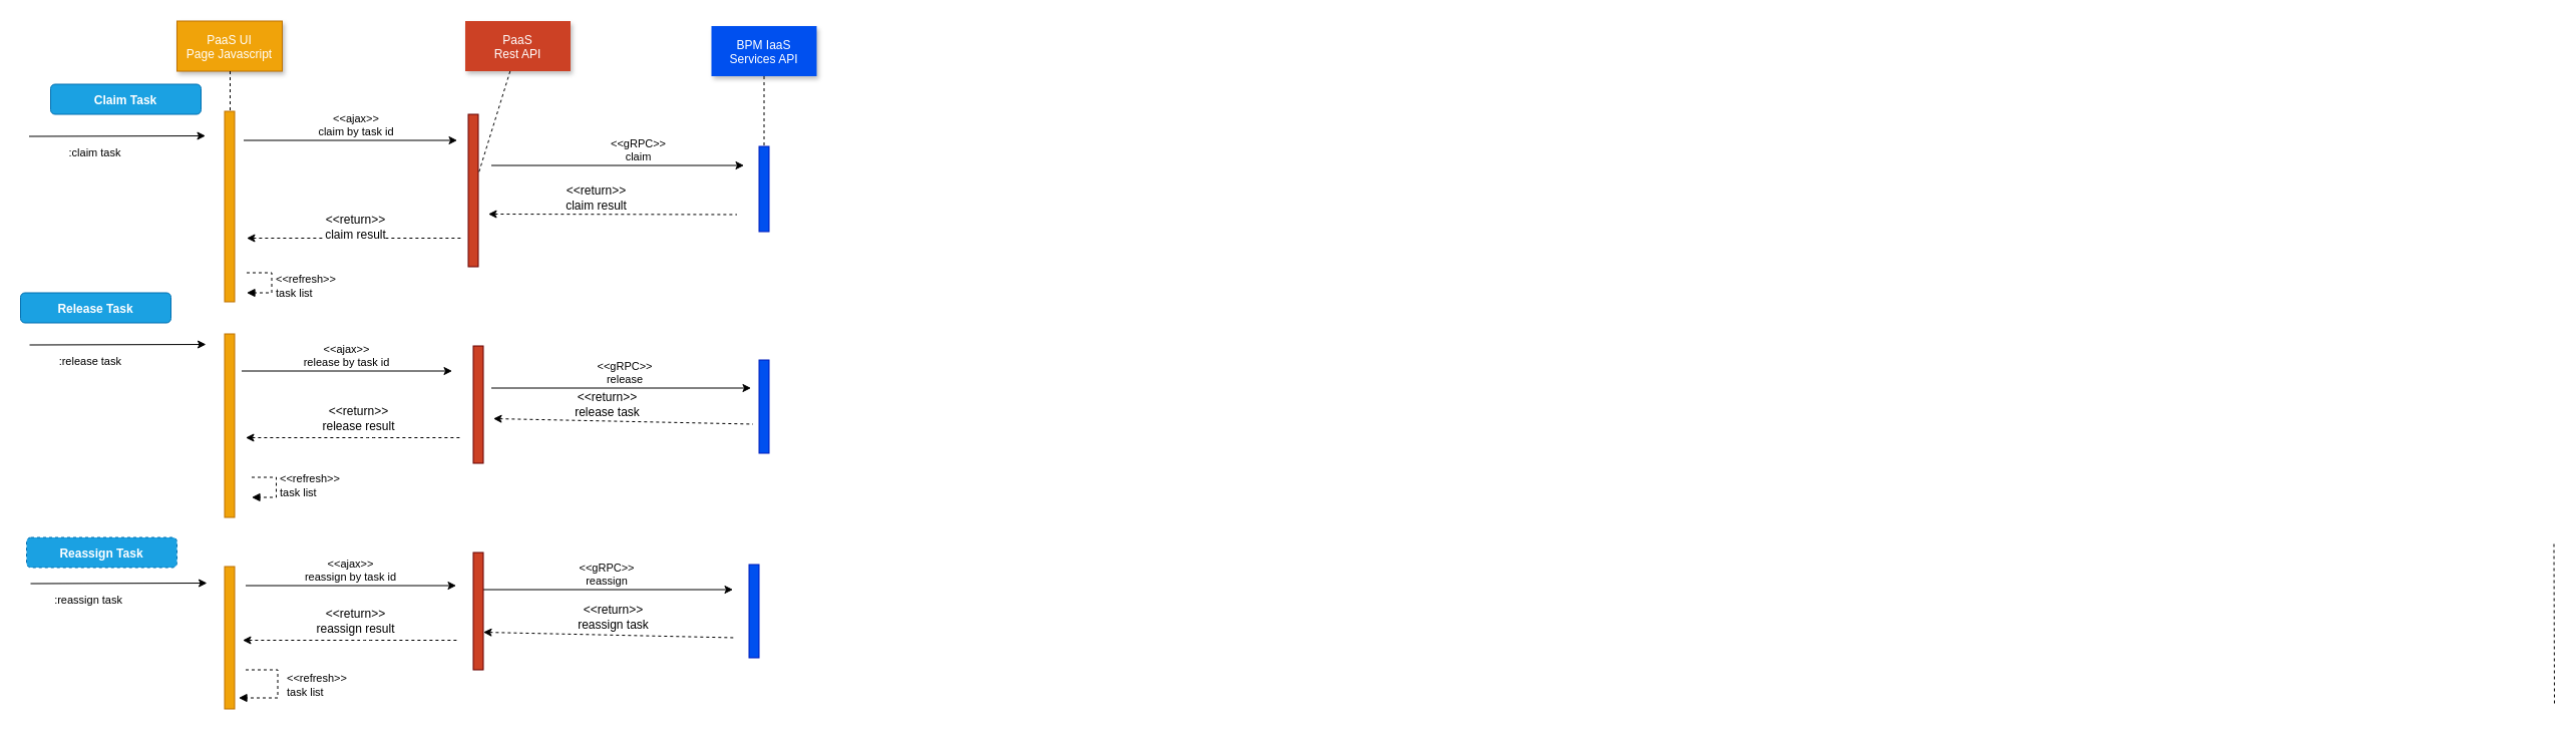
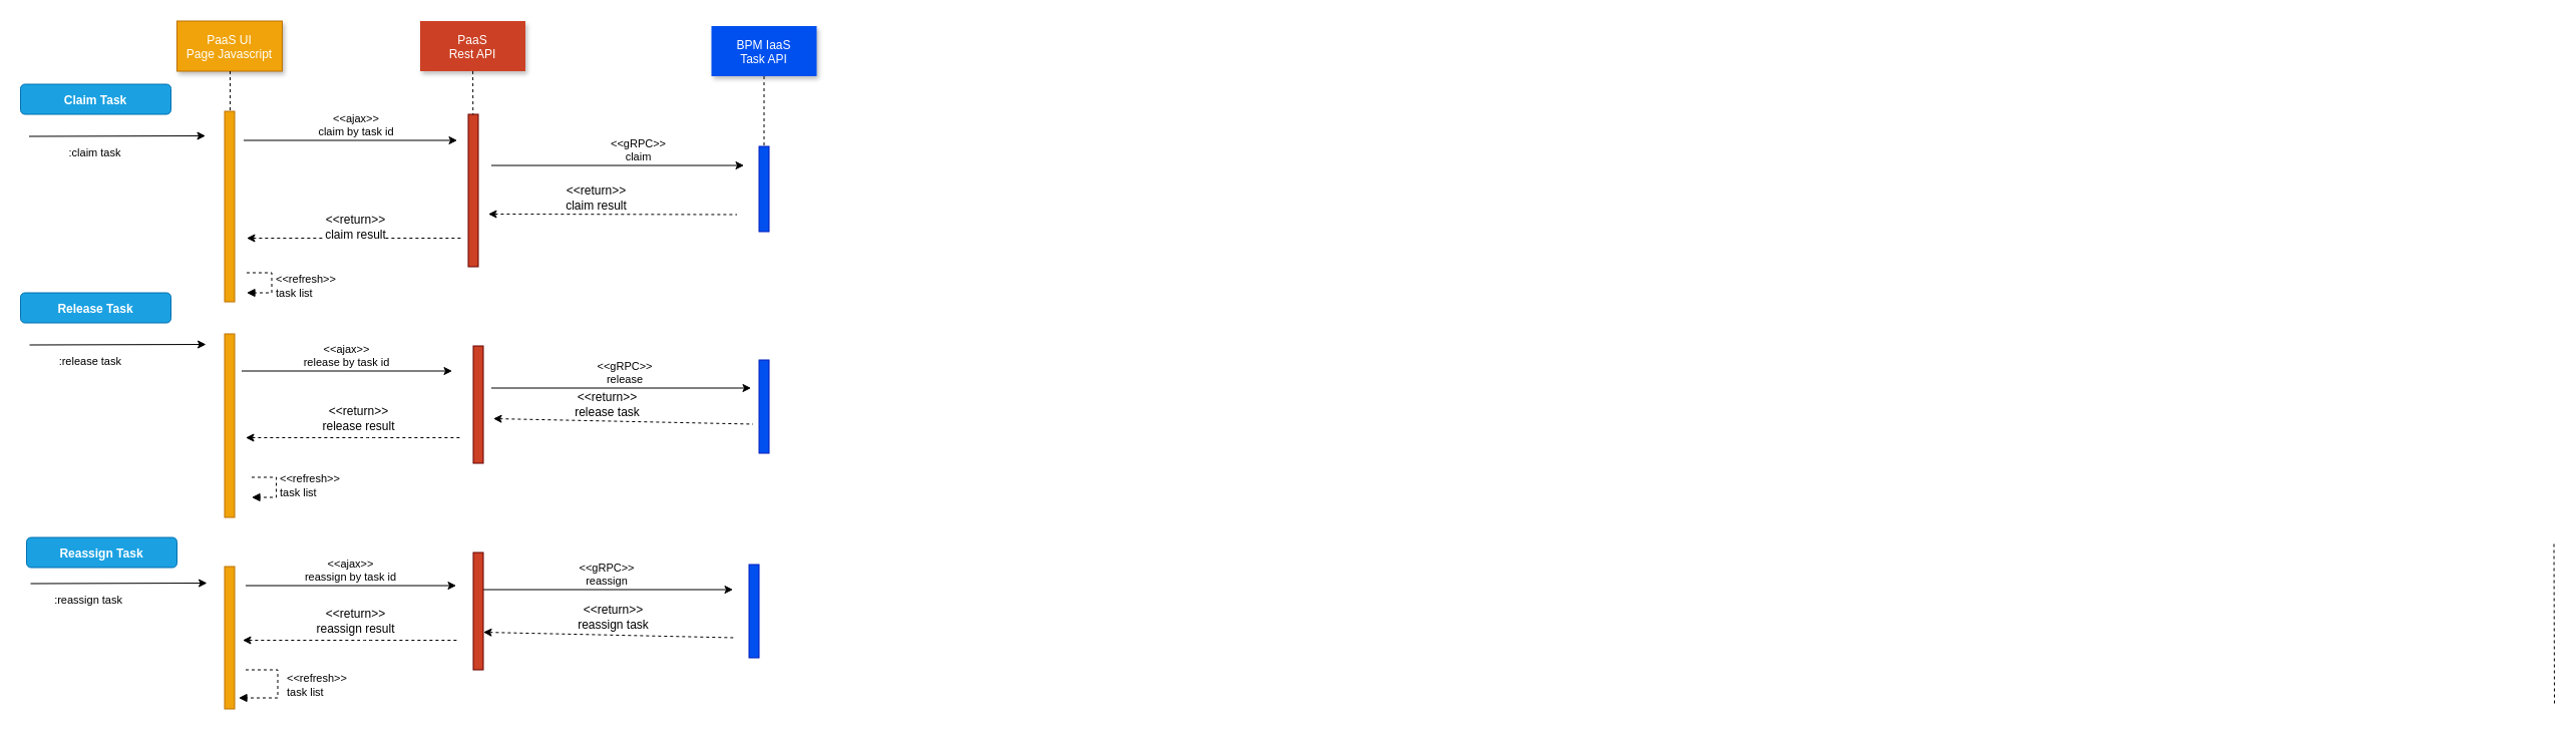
- <mxCell id="12" value="BPM IaaS&#10;Services API" style="shadow=1;fillColor=#0050EF;strokeColor=none;fontColor=#FFFFFF;" vertex="1" parent="1"><mxGeometry x="709" y="25.5" width="105" height="50" as="geometry" /></mxCell>
+ <mxCell id="12" value="BPM IaaS&#10;Task API" style="shadow=1;fillColor=#0050EF;strokeColor=none;fontColor=#FFFFFF;" vertex="1" parent="1"><mxGeometry x="709" y="25.5" width="105" height="50" as="geometry" /></mxCell>
- <mxCell id="6" value="PaaS &#10;Rest API" style="shadow=1;fillColor=#CC4125;strokeColor=none;fontColor=#FFFFFF;" vertex="1" parent="1"><mxGeometry x="463.5" y="20.5" width="105" height="50" as="geometry" /></mxCell>
+ <mxCell id="6" value="PaaS &#10;Rest API" style="shadow=1;fillColor=#CC4125;strokeColor=none;fontColor=#FFFFFF;" vertex="1" parent="1"><mxGeometry x="418.5" y="20.5" width="105" height="50" as="geometry" /></mxCell>
- <mxCell id="26" value="Claim Task" style="rounded=1;fontStyle=1;fillColor=#1ba1e2;strokeColor=#006EAF;fontColor=#ffffff;" vertex="1" parent="1"><mxGeometry x="50" y="83.5" width="150" height="30" as="geometry" /></mxCell>
+ <mxCell id="26" value="Claim Task" style="rounded=1;fontStyle=1;fillColor=#1ba1e2;strokeColor=#006EAF;fontColor=#ffffff;" vertex="1" parent="1"><mxGeometry x="20" y="83.5" width="150" height="30" as="geometry" /></mxCell>
- <mxCell id="44" value="Reassign Task" style="rounded=1;fontStyle=1;fillColor=#1ba1e2;strokeColor=#006EAF;fontColor=#ffffff;dashed=1;" vertex="1" parent="1"><mxGeometry x="26" y="535.5" width="150" height="30" as="geometry" /></mxCell>
+ <mxCell id="44" value="Reassign Task" style="rounded=1;fontStyle=1;fillColor=#1ba1e2;strokeColor=#006EAF;fontColor=#ffffff;" vertex="1" parent="1"><mxGeometry x="26" y="535.5" width="150" height="30" as="geometry" /></mxCell>
